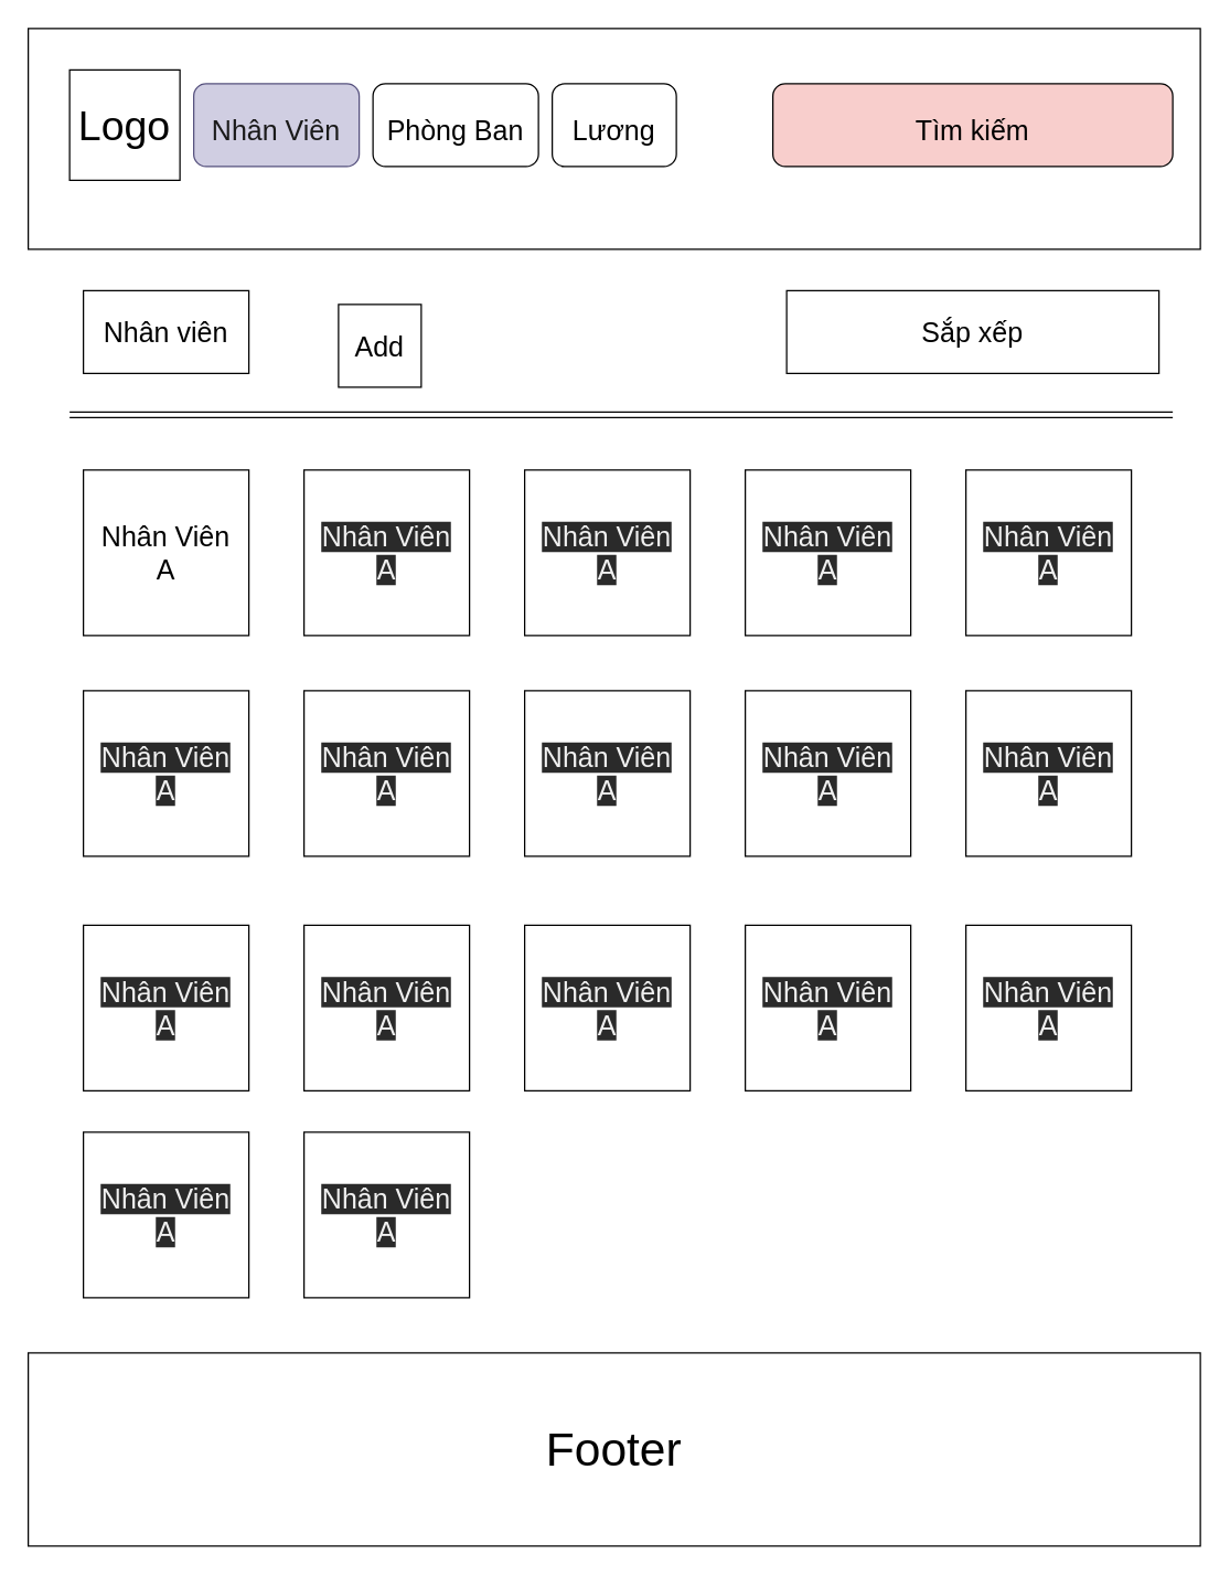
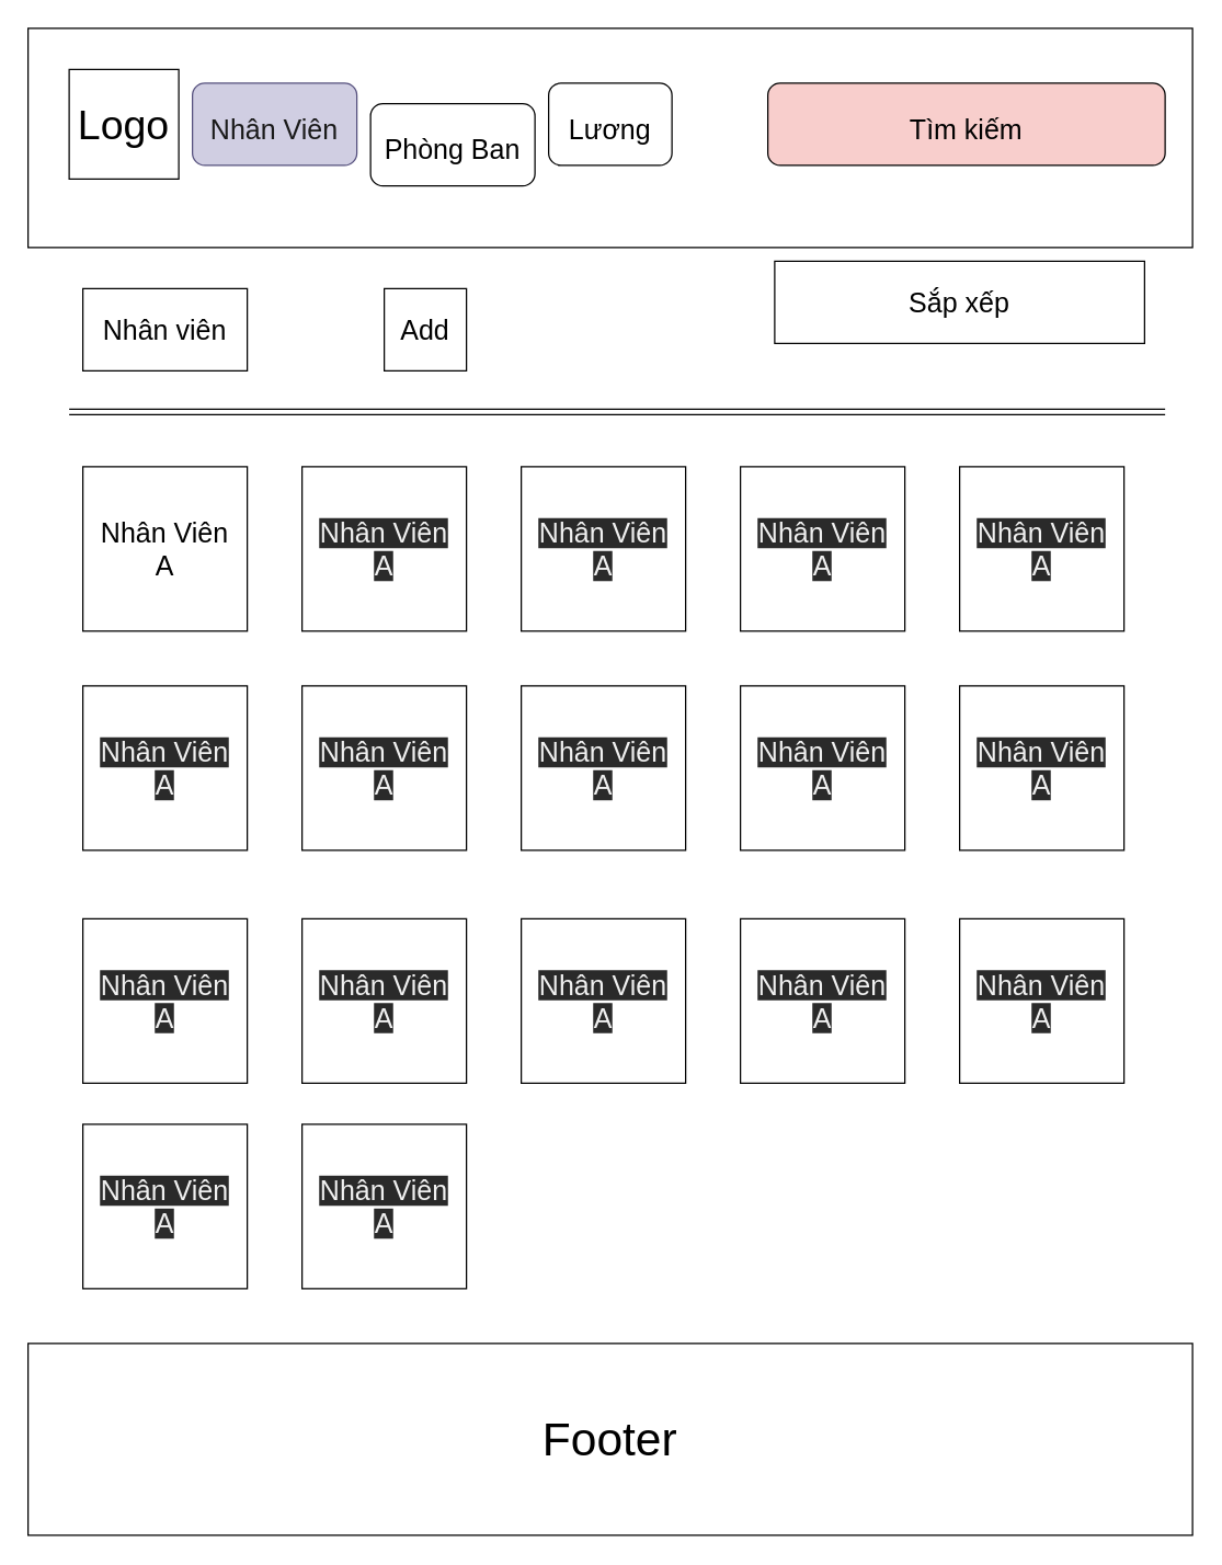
- <mxCell id="7" value="&lt;font style=&quot;font-size: 20px&quot;&gt;Phòng Ban&lt;/font&gt;" style="rounded=1;whiteSpace=wrap;html=1;fontSize=30;" vertex="1" parent="1"><mxGeometry x="270" y="60" width="120" height="60" as="geometry" /></mxCell>
+ <mxCell id="7" value="&lt;font style=&quot;font-size: 20px&quot;&gt;Phòng Ban&lt;/font&gt;" style="rounded=1;whiteSpace=wrap;html=1;fontSize=30;" vertex="1" parent="1"><mxGeometry x="270" y="75" width="120" height="60" as="geometry" /></mxCell>
- <mxCell id="11" value="Sắp xếp" style="rounded=0;whiteSpace=wrap;html=1;fontSize=20;" vertex="1" parent="1"><mxGeometry x="570" y="210" width="270" height="60" as="geometry" /></mxCell>
+ <mxCell id="11" value="Sắp xếp" style="rounded=0;whiteSpace=wrap;html=1;fontSize=20;" vertex="1" parent="1"><mxGeometry x="565" y="190" width="270" height="60" as="geometry" /></mxCell>
- <mxCell id="10" value="Add" style="whiteSpace=wrap;html=1;aspect=fixed;fontSize=20;" vertex="1" parent="1"><mxGeometry x="245" y="220" width="60" height="60" as="geometry" /></mxCell>
+ <mxCell id="10" value="Add" style="whiteSpace=wrap;html=1;aspect=fixed;fontSize=20;" vertex="1" parent="1"><mxGeometry x="280" y="210" width="60" height="60" as="geometry" /></mxCell>
